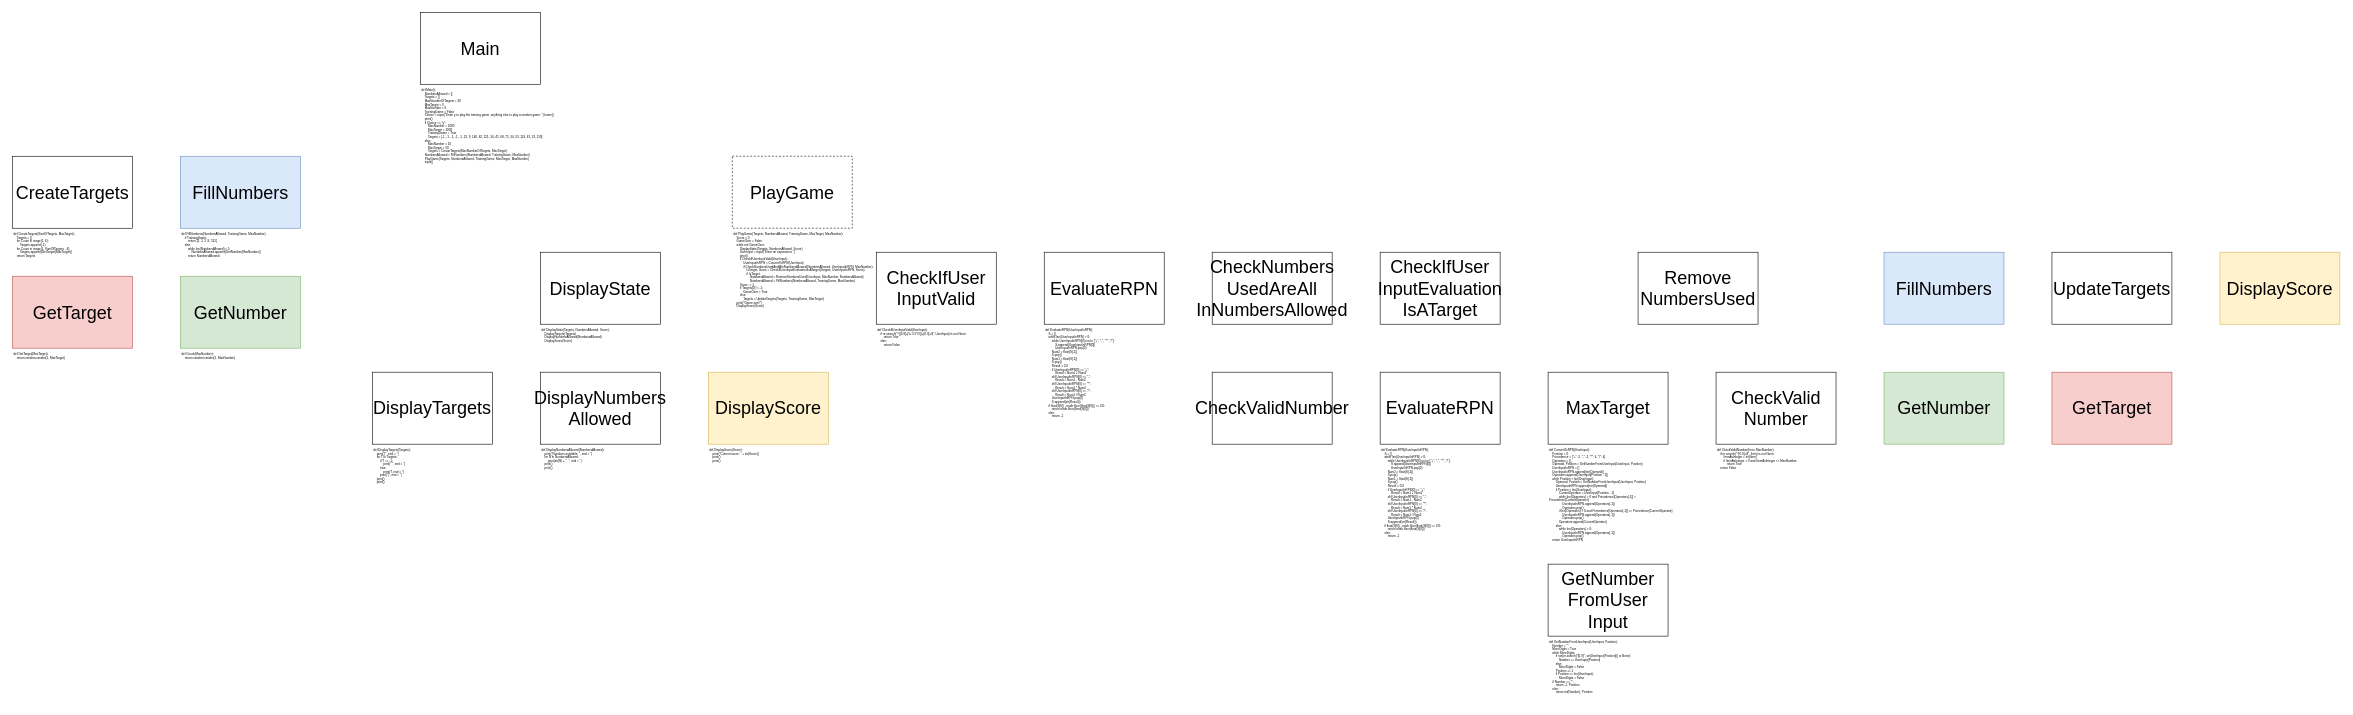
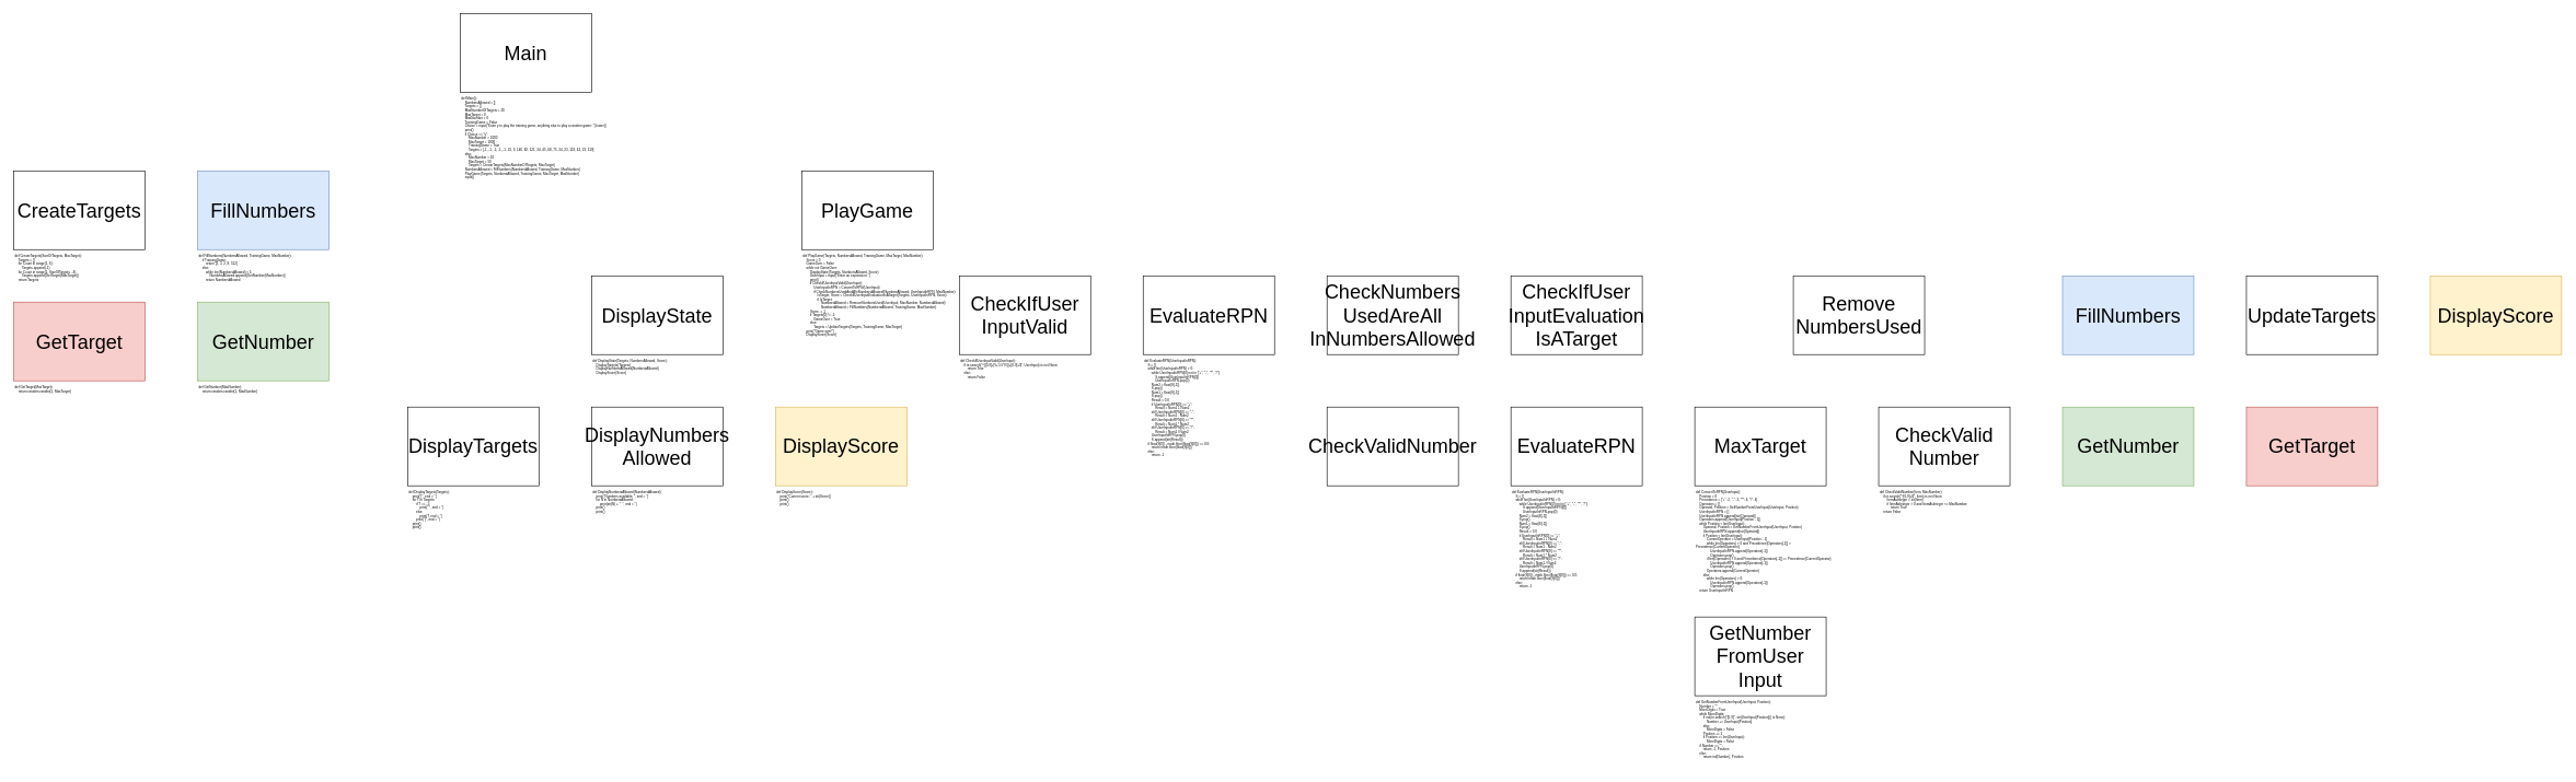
- <mxCell id="5" value="PlayGame" style="rounded=0;whiteSpace=wrap;html=1;fontSize=30;fixedWidth=0;resizable=1;resizeWidth=0;resizeHeight=0;imageWidth=25;imageHeight=25;dashed=1;" parent="1" vertex="1"><mxGeometry x="1220" y="260" width="200" height="120" as="geometry" /></mxCell>
+ <mxCell id="5" value="PlayGame" style="rounded=0;whiteSpace=wrap;html=1;fontSize=30;fixedWidth=0;resizable=1;resizeWidth=0;resizeHeight=0;imageWidth=25;imageHeight=25;" parent="1" vertex="1"><mxGeometry x="1220" y="260" width="200" height="120" as="geometry" /></mxCell>
- <mxCell id="28" value="def Count(MaxNumber):&#10;    return random.randint(1, MaxNumber)" style="text;whiteSpace=wrap;fontSize=5;" vertex="1" parent="1"><mxGeometry x="300" y="580" width="250" height="50" as="geometry" /></mxCell>
+ <mxCell id="28" value="def GetNumber(MaxNumber):&#10;    return random.randint(1, MaxNumber)" style="text;whiteSpace=wrap;fontSize=5;" vertex="1" parent="1"><mxGeometry x="300" y="580" width="250" height="50" as="geometry" /></mxCell>
